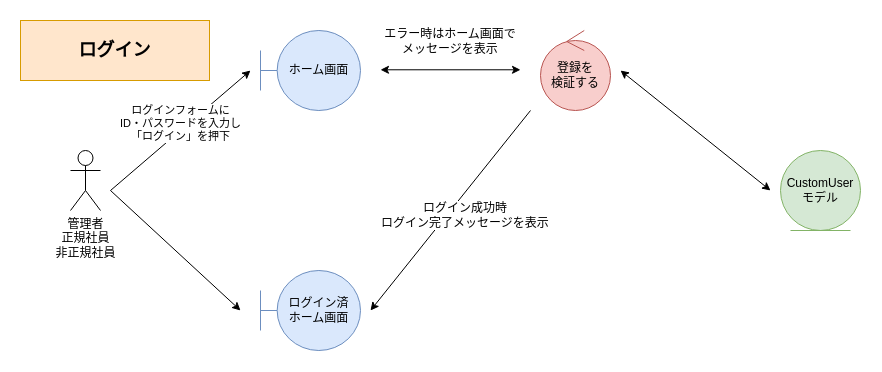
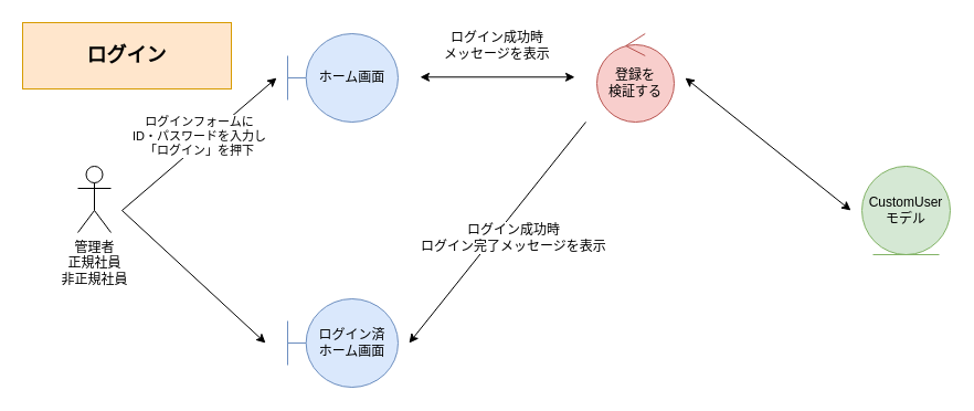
- <mxCell id="12" value="エラー時はホーム画面で&lt;br&gt;メッセージを表示" style="text;html=1;strokeColor=none;fillColor=none;align=center;verticalAlign=middle;whiteSpace=wrap;rounded=0;" parent="1" vertex="1"><mxGeometry x="380" y="20" width="140" height="42.5" as="geometry" /></mxCell>
+ <mxCell id="12" value="ログイン成功時&lt;br&gt;メッセージを表示" style="text;html=1;strokeColor=none;fillColor=none;align=center;verticalAlign=middle;whiteSpace=wrap;rounded=0;" parent="1" vertex="1"><mxGeometry x="380" y="20" width="140" height="42.5" as="geometry" /></mxCell>
